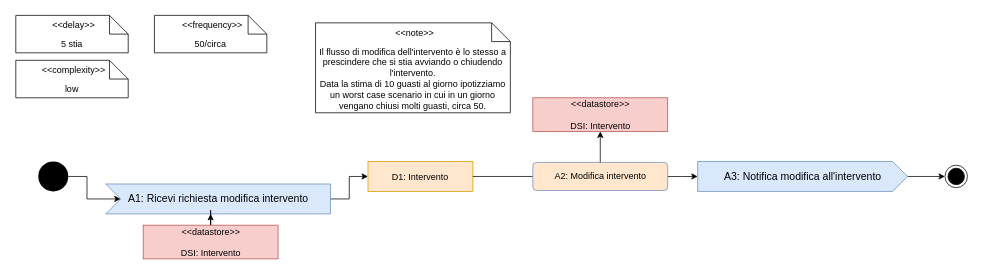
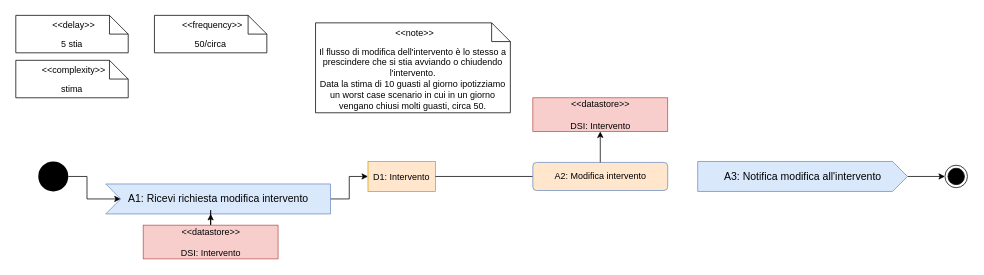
- <mxCell id="2" value="low" style="shape=note2;boundedLbl=1;whiteSpace=wrap;html=1;size=25;verticalAlign=top;align=center;" parent="1" vertex="1"><mxGeometry y="80" width="150" height="50" as="geometry" x="20" /></mxCell>
+ <mxCell id="2" value="stima" style="shape=note2;boundedLbl=1;whiteSpace=wrap;html=1;size=25;verticalAlign=top;align=center;" parent="1" vertex="1"><mxGeometry y="80" width="150" height="50" as="geometry" x="20" /></mxCell>
- <mxCell id="13" value="D1: Intervento" style="text;align=center;verticalAlign=middle;dashed=0;fillColor=#ffe6cc;strokeColor=#d79b00;" parent="1" vertex="1"><mxGeometry x="490" y="215" width="140" height="40" as="geometry" /></mxCell>
+ <mxCell id="13" value="D1: Intervento" style="text;align=center;verticalAlign=middle;dashed=0;fillColor=#ffe6cc;strokeColor=#d79b00;" parent="1" vertex="1"><mxGeometry x="490" y="215" width="90" height="40" as="geometry" /></mxCell>
- <mxCell id="17" style="edgeStyle=orthogonalEdgeStyle;rounded=0;orthogonalLoop=1;jettySize=auto;html=1;entryX=0;entryY=0;entryDx=0;entryDy=20;entryPerimeter=0;" parent="1" source="18" target="23" edge="1"><mxGeometry relative="1" as="geometry"><mxPoint x="960" y="233.8" as="targetPoint" /></mxGeometry></mxCell>
